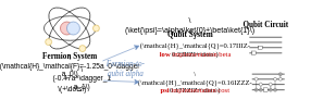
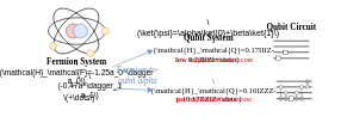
- <mxCell id="48" value="&lt;b&gt;low&lt;/b&gt; implementation beta" style="text;html=1;align=center;verticalAlign=middle;whiteSpace=wrap;rounded=0;fontSize=11;fontFamily=Verdana;fontColor=#CC0000;" vertex="1" parent="1"><mxGeometry x="189.5" y="71" width="145" height="19.5" as="geometry" /></mxCell>
+ <mxCell id="48" value="&lt;b&gt;low&lt;/b&gt; implementation cost" style="text;html=1;align=center;verticalAlign=middle;whiteSpace=wrap;rounded=0;fontSize=11;fontFamily=Verdana;fontColor=#CC0000;" vertex="1" parent="1"><mxGeometry x="189.5" y="71" width="145" height="19.5" as="geometry" /></mxCell>
